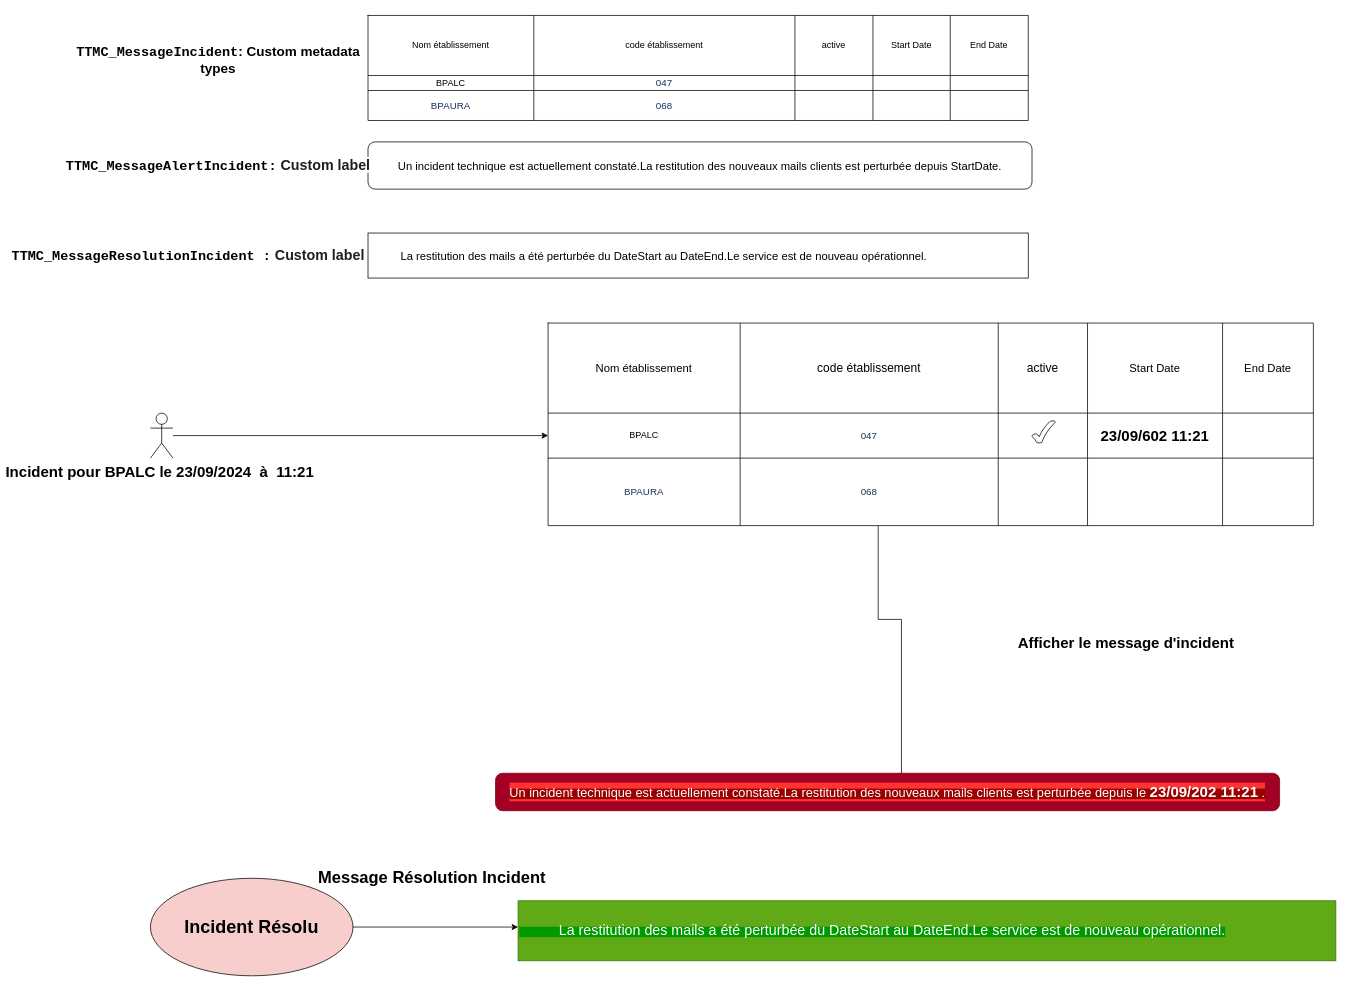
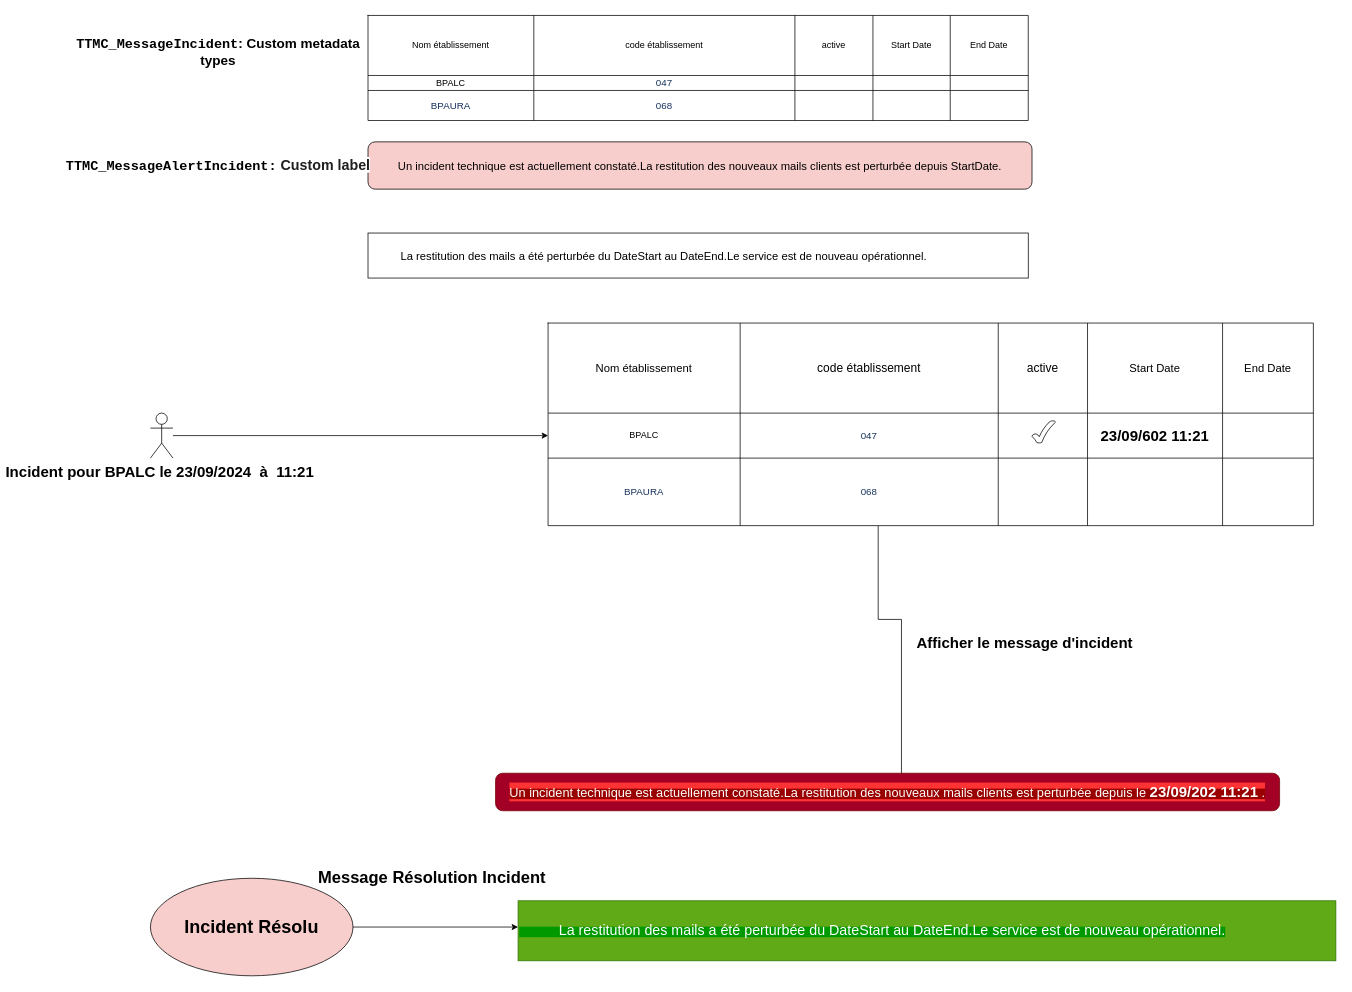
- <mxCell id="24" value="&lt;span style=&quot;background-color: rgb(255, 255, 255);&quot;&gt;&lt;b&gt;&lt;span style=&quot;font-family: Consolas, &amp;quot;Courier New&amp;quot;, monospace; font-size: 18px; white-space-collapse: preserve;&quot;&gt;TTMC_MessageIncident&lt;/span&gt;&lt;span style=&quot;font-size: 18px;&quot;&gt;&lt;font style=&quot;font-size: 18px;&quot;&gt;: Custom metadata&lt;/font&gt;&lt;/span&gt;&lt;/b&gt;&lt;/span&gt;&lt;div style=&quot;font-size: 18px;&quot;&gt;&lt;font style=&quot;font-size: 18px;&quot;&gt;&lt;b style=&quot;background-color: rgb(255, 255, 255);&quot;&gt;types&lt;/b&gt;&lt;/font&gt;&lt;/div&gt;" style="text;html=1;align=center;verticalAlign=middle;resizable=0;points=[];autosize=1;strokeColor=none;fillColor=none;fontSize=17;" vertex="1" parent="1"><mxGeometry x="100" y="50" width="380" height="60" as="geometry" /></mxCell>
+ <mxCell id="24" value="&lt;span style=&quot;background-color: rgb(255, 255, 255);&quot;&gt;&lt;b&gt;&lt;span style=&quot;font-family: Consolas, &amp;quot;Courier New&amp;quot;, monospace; font-size: 18px; white-space-collapse: preserve;&quot;&gt;TTMC_MessageIncident&lt;/span&gt;&lt;span style=&quot;font-size: 18px;&quot;&gt;&lt;font style=&quot;font-size: 18px;&quot;&gt;: Custom metadata&lt;/font&gt;&lt;/span&gt;&lt;/b&gt;&lt;/span&gt;&lt;div style=&quot;font-size: 18px;&quot;&gt;&lt;font style=&quot;font-size: 18px;&quot;&gt;&lt;b style=&quot;background-color: rgb(255, 255, 255);&quot;&gt;types&lt;/b&gt;&lt;/font&gt;&lt;/div&gt;" style="text;html=1;align=center;verticalAlign=middle;resizable=0;points=[];autosize=1;strokeColor=none;fillColor=none;fontSize=17;" vertex="1" parent="1"><mxGeometry x="100" y="40" width="380" height="60" as="geometry" /></mxCell>
- <mxCell id="2" value="&lt;span style=&quot;font-family: Arial, Helvetica, sans-serif; text-align: left;&quot;&gt;&lt;font style=&quot;font-size: 15px;&quot;&gt;Un incident technique est actuellement constaté.La restitution des nouveaux mails clients est perturbée depuis StartDate.&lt;/font&gt;&lt;/span&gt;" style="rounded=1;whiteSpace=wrap;html=1;" parent="1" vertex="1"><mxGeometry x="490" y="188.5" width="885" height="63" as="geometry" /></mxCell>
+ <mxCell id="2" value="&lt;span style=&quot;font-family: Arial, Helvetica, sans-serif; text-align: left;&quot;&gt;&lt;font style=&quot;font-size: 15px;&quot;&gt;Un incident technique est actuellement constaté.La restitution des nouveaux mails clients est perturbée depuis StartDate.&lt;/font&gt;&lt;/span&gt;" style="rounded=1;whiteSpace=wrap;html=1;fillColor=#f8cecc;" parent="1" vertex="1"><mxGeometry x="490" y="188.5" width="885" height="63" as="geometry" /></mxCell>
- <mxCell id="26" value="&lt;div style=&quot;font-family: Consolas, &amp;quot;Courier New&amp;quot;, monospace; font-size: 18px; line-height: 24px; white-space-collapse: preserve;&quot;&gt;&lt;b&gt;&lt;span style=&quot;background-color: rgb(255, 255, 255);&quot;&gt;TTMC_MessageResolutionIncident &lt;/span&gt;&lt;span style=&quot;background-color: rgb(255, 255, 255);&quot;&gt;:&lt;/span&gt;&lt;font style=&quot;font-family: Helvetica; white-space-collapse: collapse; font-size: 19px; background-color: rgb(255, 255, 255);&quot; color=&quot;#1f1f1f&quot;&gt;&lt;span style=&quot;font-family: Arial, Helvetica, sans-serif; text-align: start; text-wrap: wrap;&quot;&gt;&amp;nbsp;&lt;/span&gt;Custom label&lt;/font&gt;&lt;/b&gt;&lt;/div&gt;" style="text;html=1;align=center;verticalAlign=middle;resizable=0;points=[];autosize=1;strokeColor=none;fillColor=none;" vertex="1" parent="1"><mxGeometry x="20" y="320" width="460" height="40" as="geometry" /></mxCell>
- <mxCell id="49" value="&lt;b style=&quot;&quot;&gt;&lt;font style=&quot;font-size: 20px;&quot;&gt;Afficher le message d'incident&lt;/font&gt;&lt;/b&gt;" style="text;html=1;align=center;verticalAlign=middle;resizable=0;points=[];autosize=1;strokeColor=none;fillColor=none;fontSize=16;" vertex="1" parent="1"><mxGeometry x="1345" y="835" width="310" height="40" as="geometry" /></mxCell>
+ <mxCell id="49" value="&lt;b style=&quot;&quot;&gt;&lt;font style=&quot;font-size: 20px;&quot;&gt;Afficher le message d'incident&lt;/font&gt;&lt;/b&gt;" style="text;html=1;align=center;verticalAlign=middle;resizable=0;points=[];autosize=1;strokeColor=none;fillColor=none;fontSize=16;" vertex="1" parent="1"><mxGeometry x="1210" y="835" width="310" height="40" as="geometry" /></mxCell>
